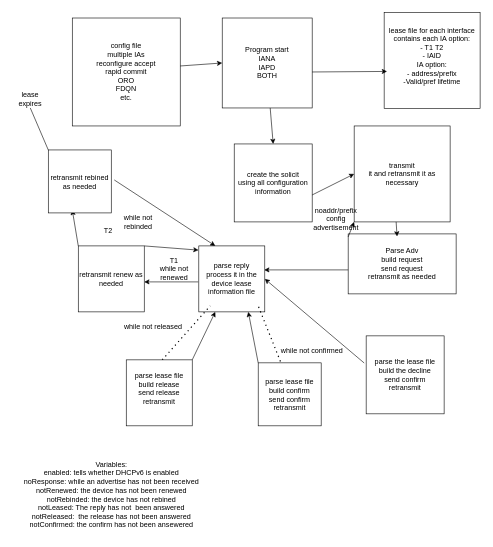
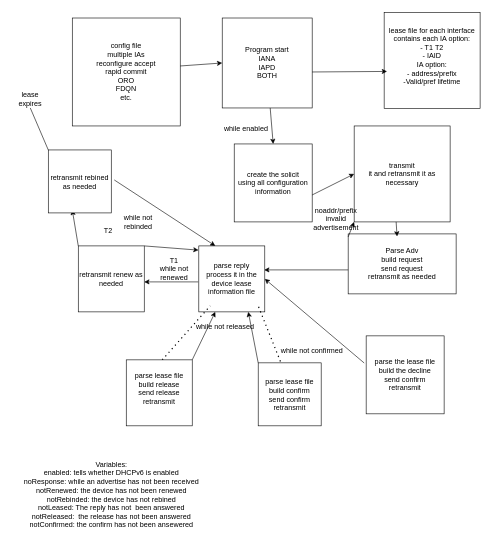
+ <mxCell id="10" value="while enabled" style="text;html=1;align=center;verticalAlign=middle;whiteSpace=wrap;rounded=0;" vertex="1" parent="1"><mxGeometry x="340" y="199" width="140" height="30" as="geometry" /></mxCell>
- <mxCell id="24" value="noaddr/prefix&lt;div&gt;config advertisement&lt;/div&gt;" style="text;html=1;align=center;verticalAlign=middle;whiteSpace=wrap;rounded=0;" vertex="1" parent="1"><mxGeometry x="530" y="349" width="60" height="30" as="geometry" /></mxCell>
+ <mxCell id="24" value="noaddr/prefix&lt;div&gt;invalid advertisement&lt;/div&gt;" style="text;html=1;align=center;verticalAlign=middle;whiteSpace=wrap;rounded=0;" vertex="1" parent="1"><mxGeometry x="530" y="349" width="60" height="30" as="geometry" /></mxCell>
- <mxCell id="26" value="while not released" style="text;html=1;align=center;verticalAlign=middle;whiteSpace=wrap;rounded=0;" vertex="1" parent="1"><mxGeometry x="190" y="529" width="130" height="30" as="geometry" /></mxCell>
+ <mxCell id="26" value="while not released" style="text;html=1;align=center;verticalAlign=middle;whiteSpace=wrap;rounded=0;" vertex="1" parent="1"><mxGeometry x="310" y="529" width="130" height="30" as="geometry" /></mxCell>
